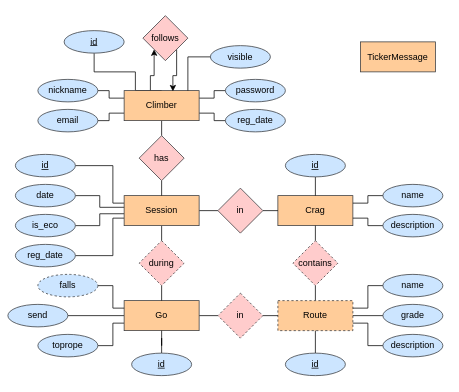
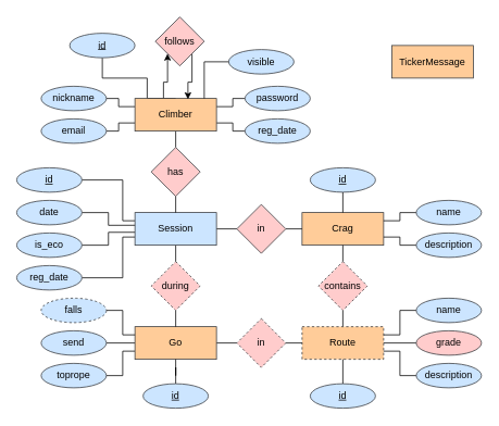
- <mxCell id="20" value="&lt;div&gt;Session&lt;/div&gt;" style="whiteSpace=wrap;html=1;align=center;fillColor=#ffcc99;strokeColor=#36393d;" parent="1" vertex="1"><mxGeometry x="165" y="260" width="100" height="40" as="geometry" /></mxCell>
+ <mxCell id="20" value="&lt;div&gt;Session&lt;/div&gt;" style="whiteSpace=wrap;html=1;align=center;fillColor=#cce5ff;strokeColor=#36393d;" parent="1" vertex="1"><mxGeometry x="165" y="260" width="100" height="40" as="geometry" /></mxCell>
- <mxCell id="61" value="send" style="ellipse;whiteSpace=wrap;html=1;align=center;fillColor=#cce5ff;strokeColor=#36393d;" parent="1" vertex="1"><mxGeometry x="10" y="405" width="80" height="30" as="geometry" /></mxCell>
+ <mxCell id="61" value="send" style="ellipse;whiteSpace=wrap;html=1;align=center;fillColor=#cce5ff;strokeColor=#36393d;" parent="1" vertex="1"><mxGeometry x="50" y="405" width="80" height="30" as="geometry" /></mxCell>
- <mxCell id="54" value="grade" style="ellipse;whiteSpace=wrap;html=1;align=center;fillColor=#cce5ff;strokeColor=#36393d;" parent="1" vertex="1"><mxGeometry x="510" y="405" width="80" height="30" as="geometry" /></mxCell>
+ <mxCell id="54" value="grade" style="ellipse;whiteSpace=wrap;html=1;align=center;fillColor=#ffcccc;strokeColor=#36393d;" parent="1" vertex="1"><mxGeometry x="510" y="405" width="80" height="30" as="geometry" /></mxCell>
